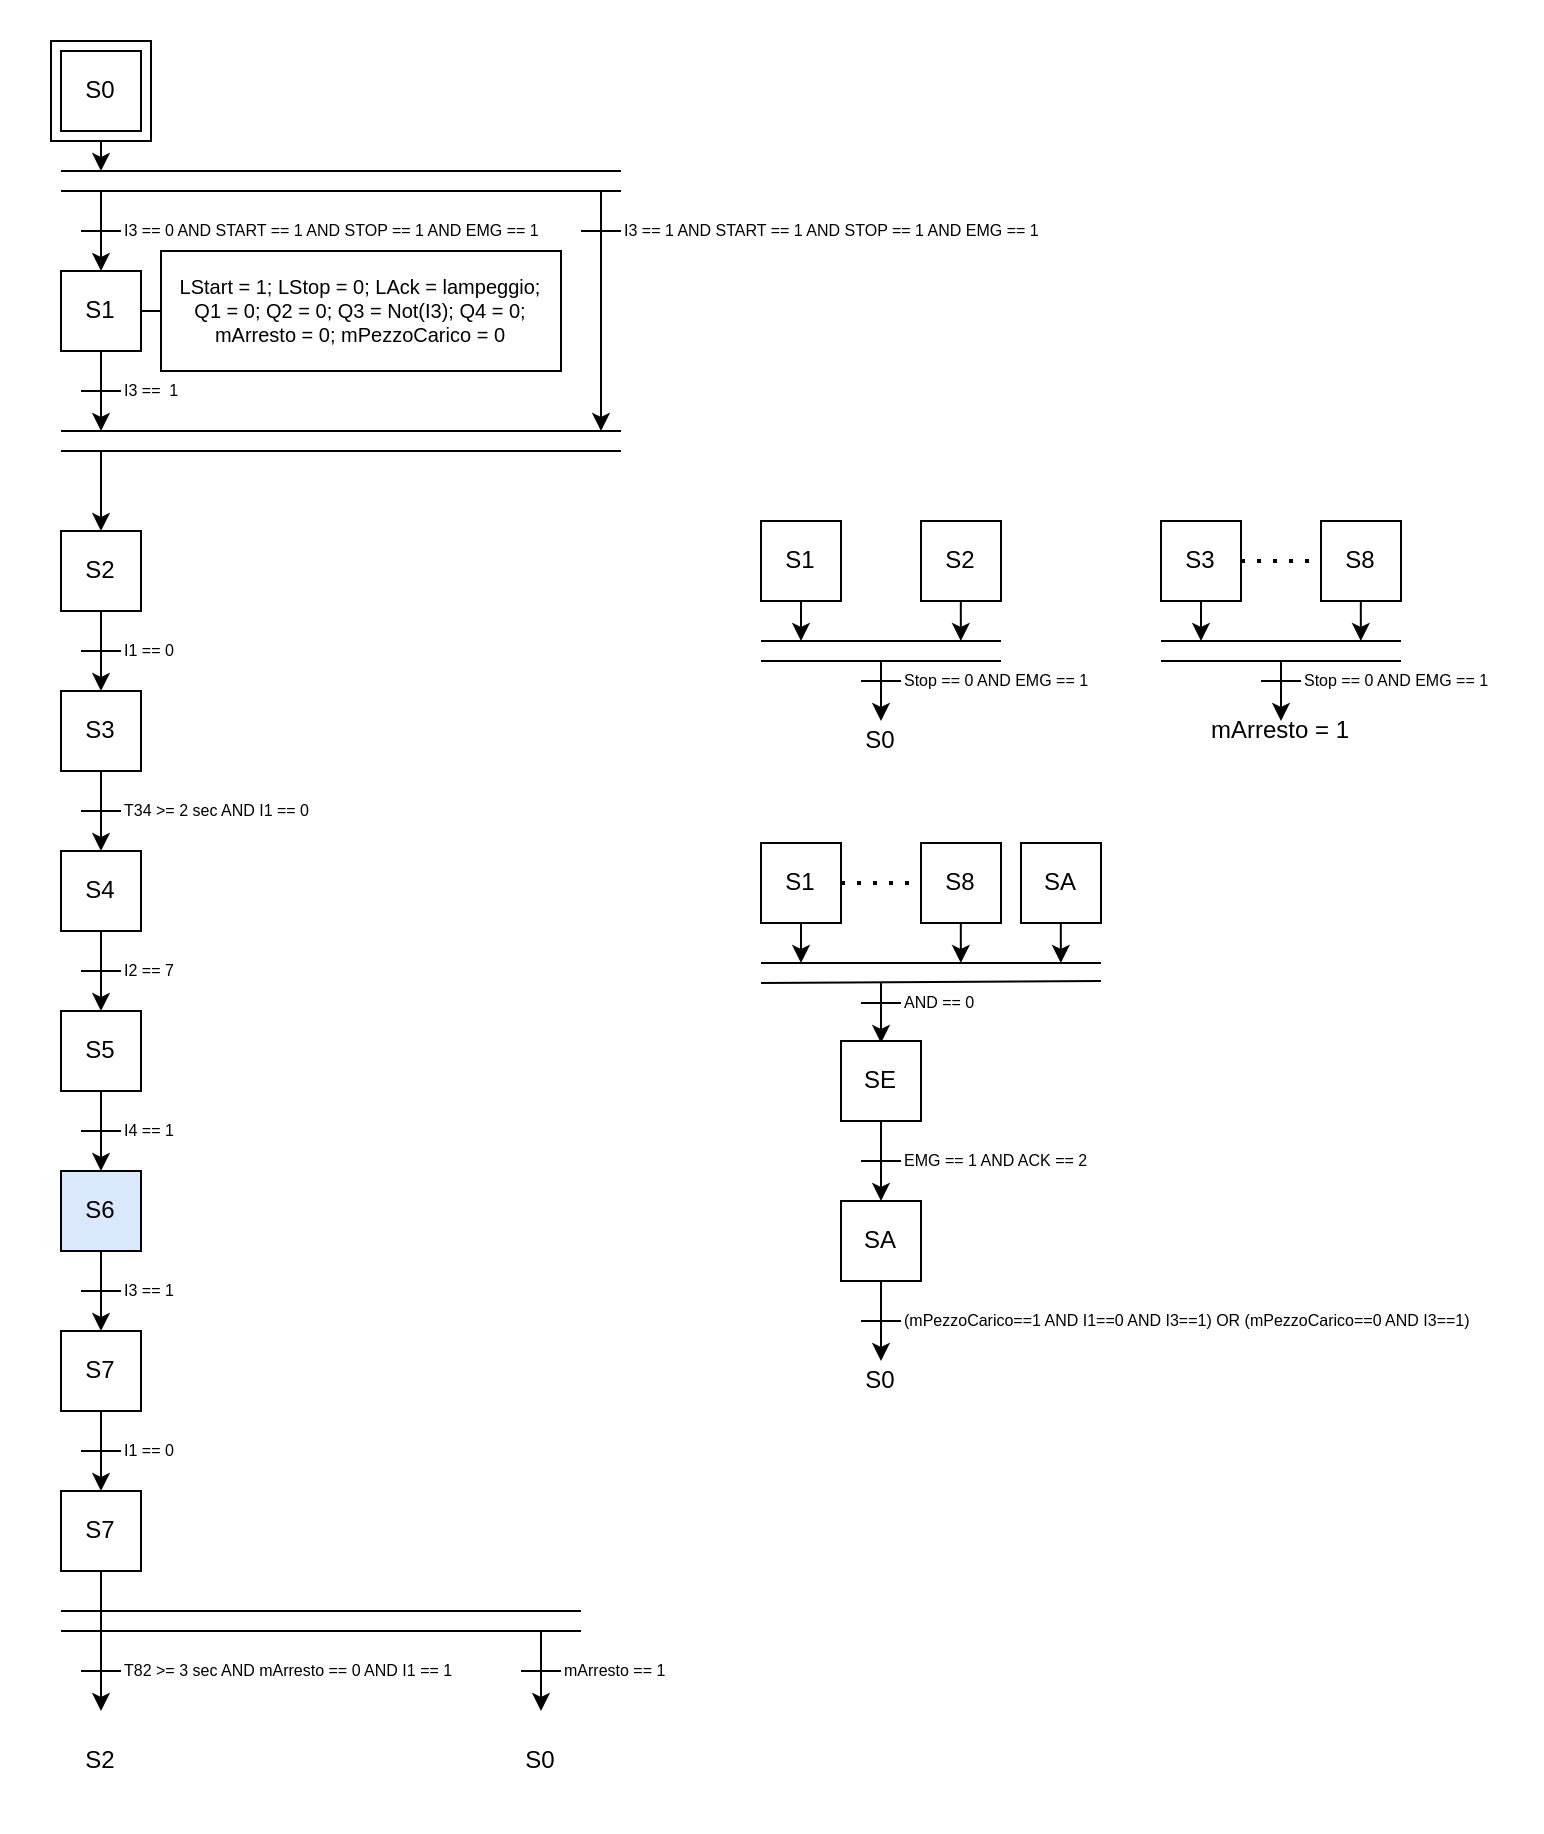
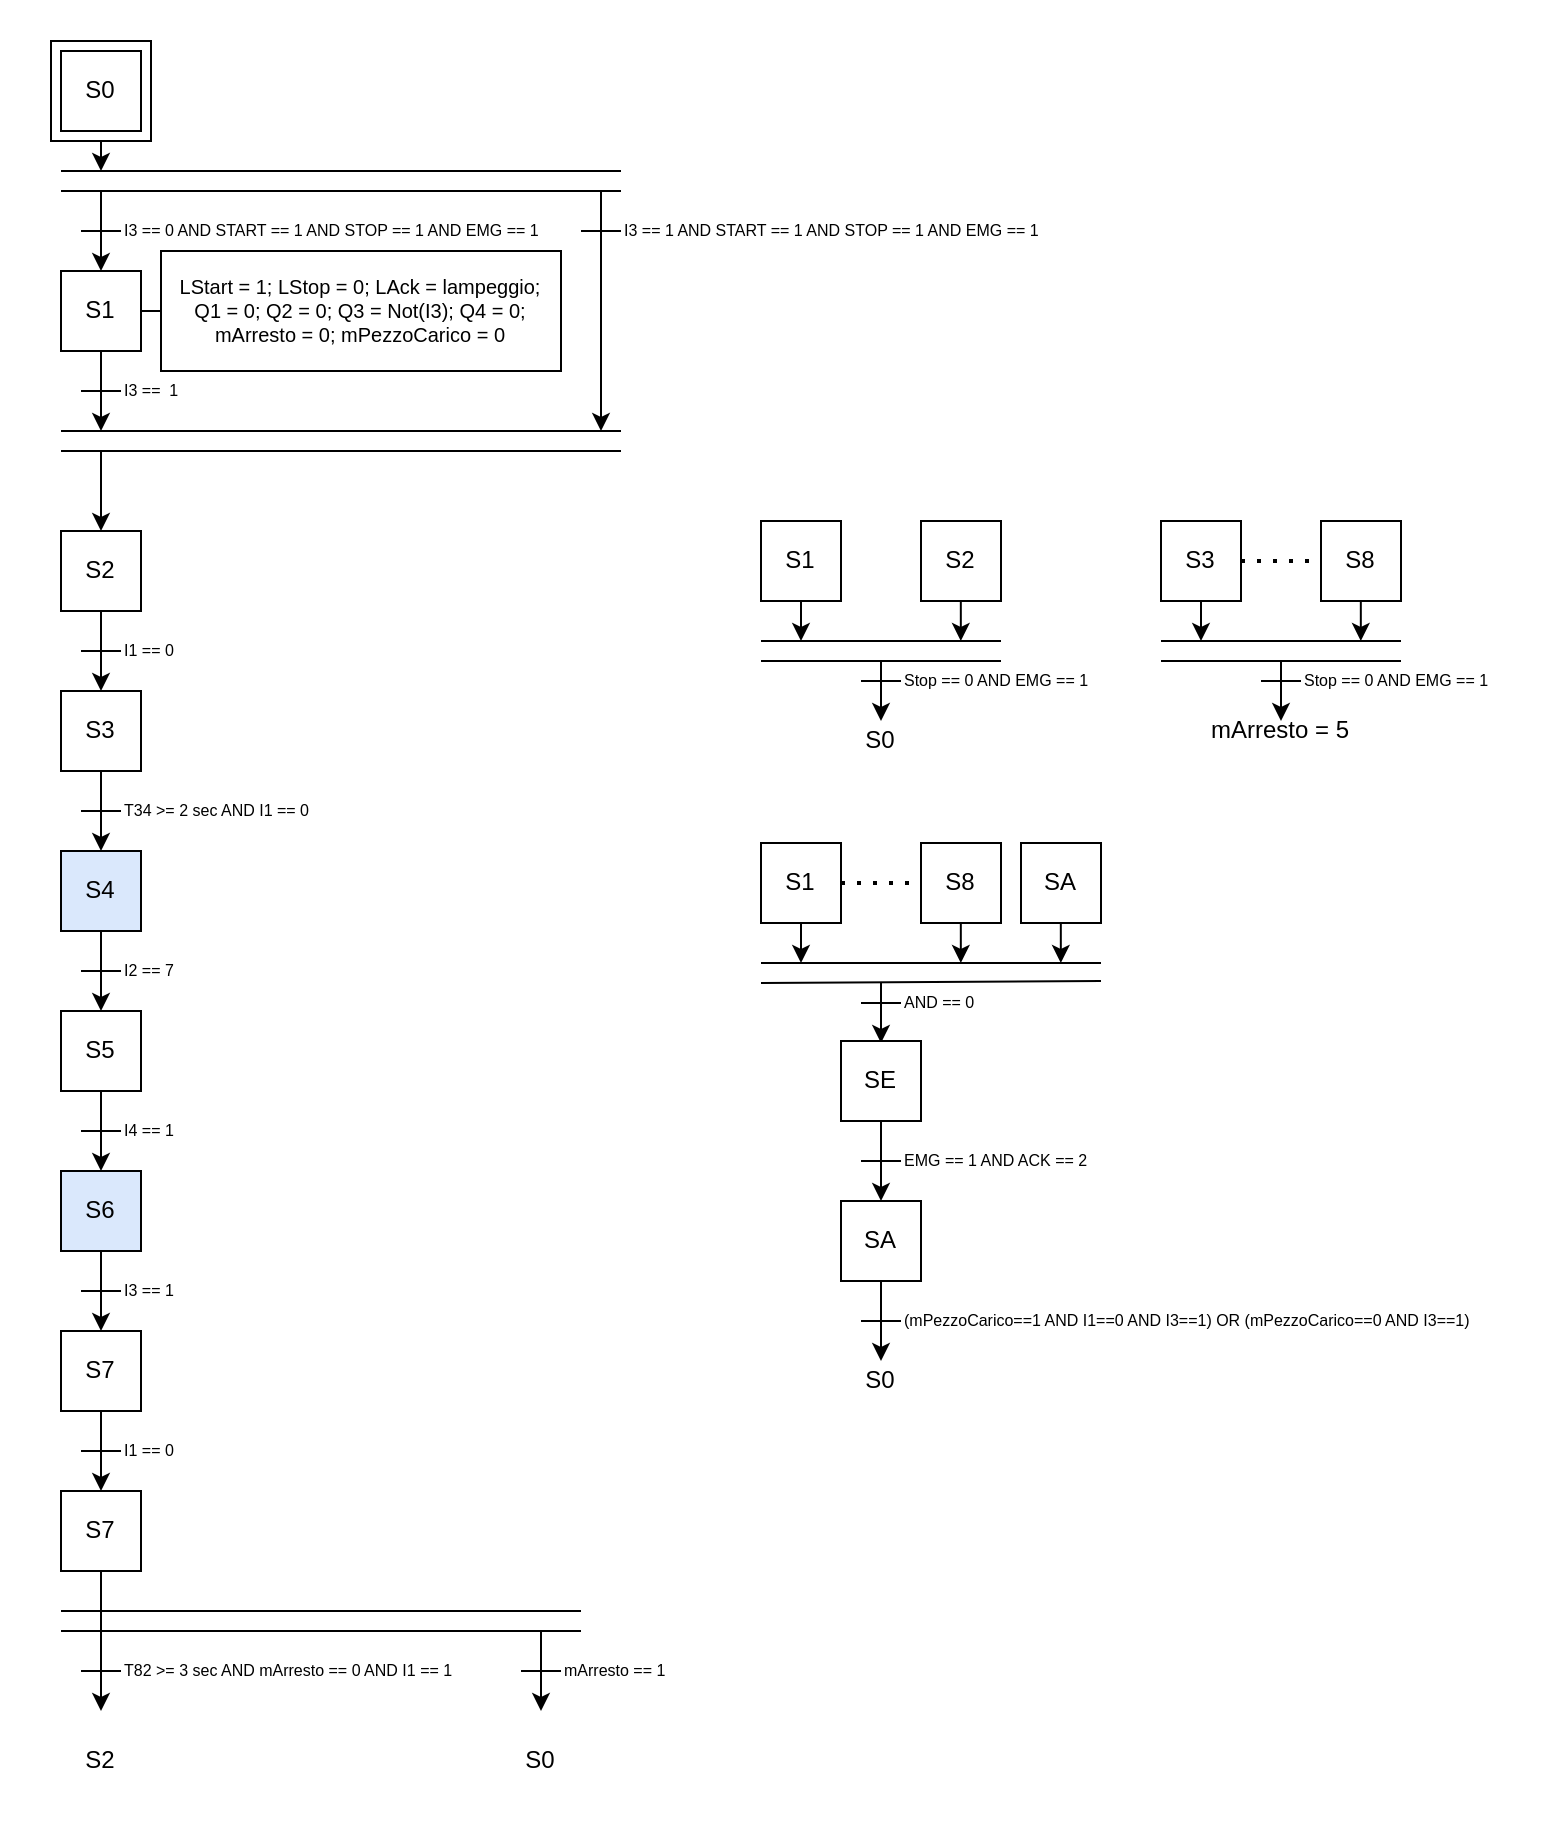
- <mxCell id="75" value="mArresto = 1" style="text;html=1;strokeColor=none;fillColor=none;align=center;verticalAlign=middle;whiteSpace=wrap;rounded=0;" parent="1" vertex="1"><mxGeometry x="600" y="350" width="80" height="30" as="geometry" /></mxCell>
+ <mxCell id="75" value="mArresto = 5" style="text;html=1;strokeColor=none;fillColor=none;align=center;verticalAlign=middle;whiteSpace=wrap;rounded=0;" parent="1" vertex="1"><mxGeometry x="600" y="350" width="80" height="30" as="geometry" /></mxCell>
- <mxCell id="28" value="S4" style="whiteSpace=wrap;html=1;aspect=fixed;" parent="1" vertex="1"><mxGeometry x="30" y="425" width="40" height="40" as="geometry" /></mxCell>
+ <mxCell id="28" value="S4" style="whiteSpace=wrap;html=1;aspect=fixed;fillColor=#dae8fc;" parent="1" vertex="1"><mxGeometry x="30" y="425" width="40" height="40" as="geometry" /></mxCell>
